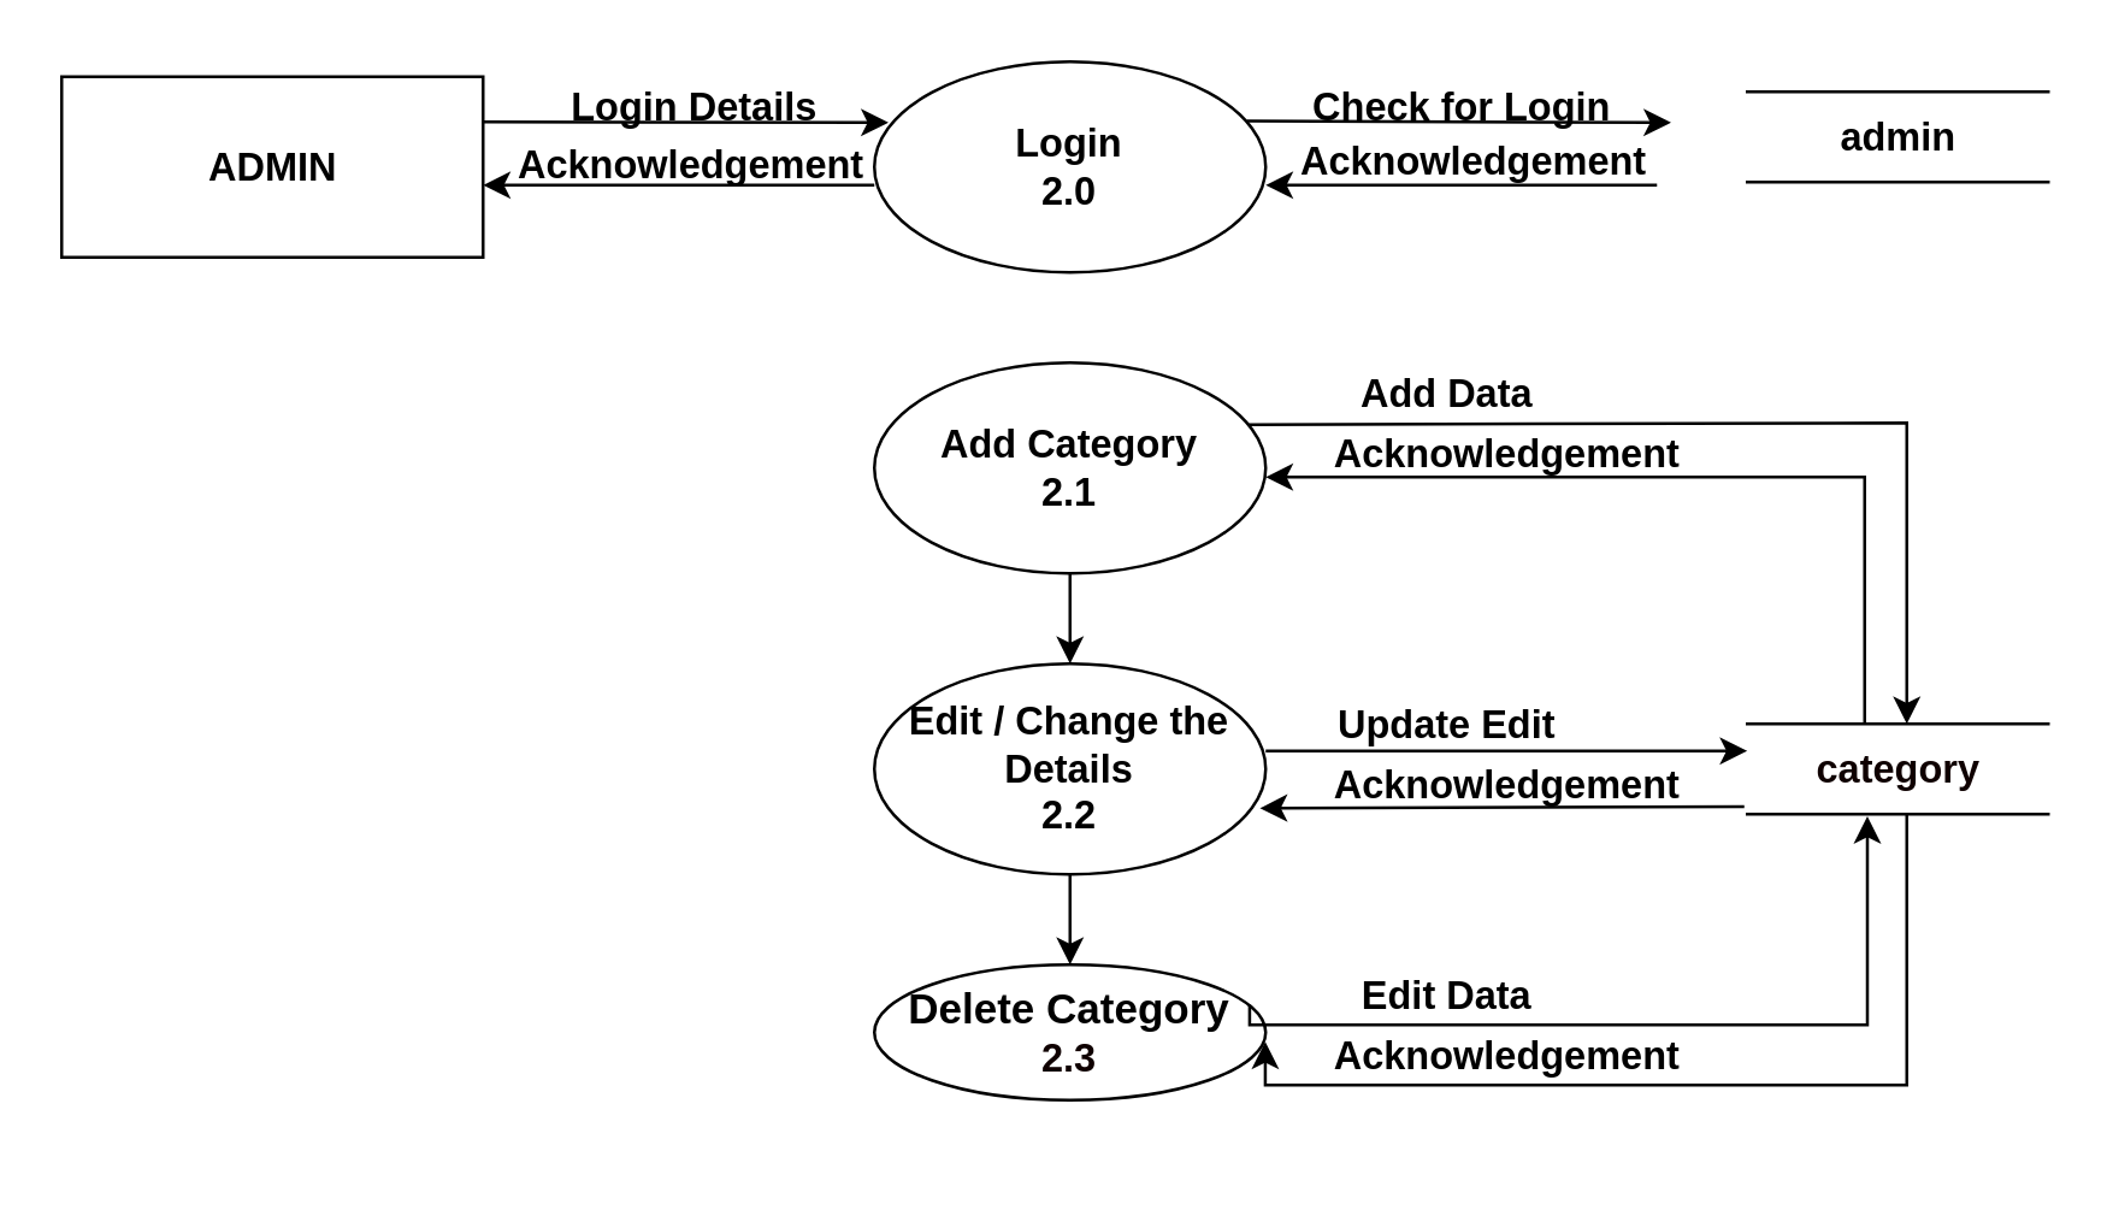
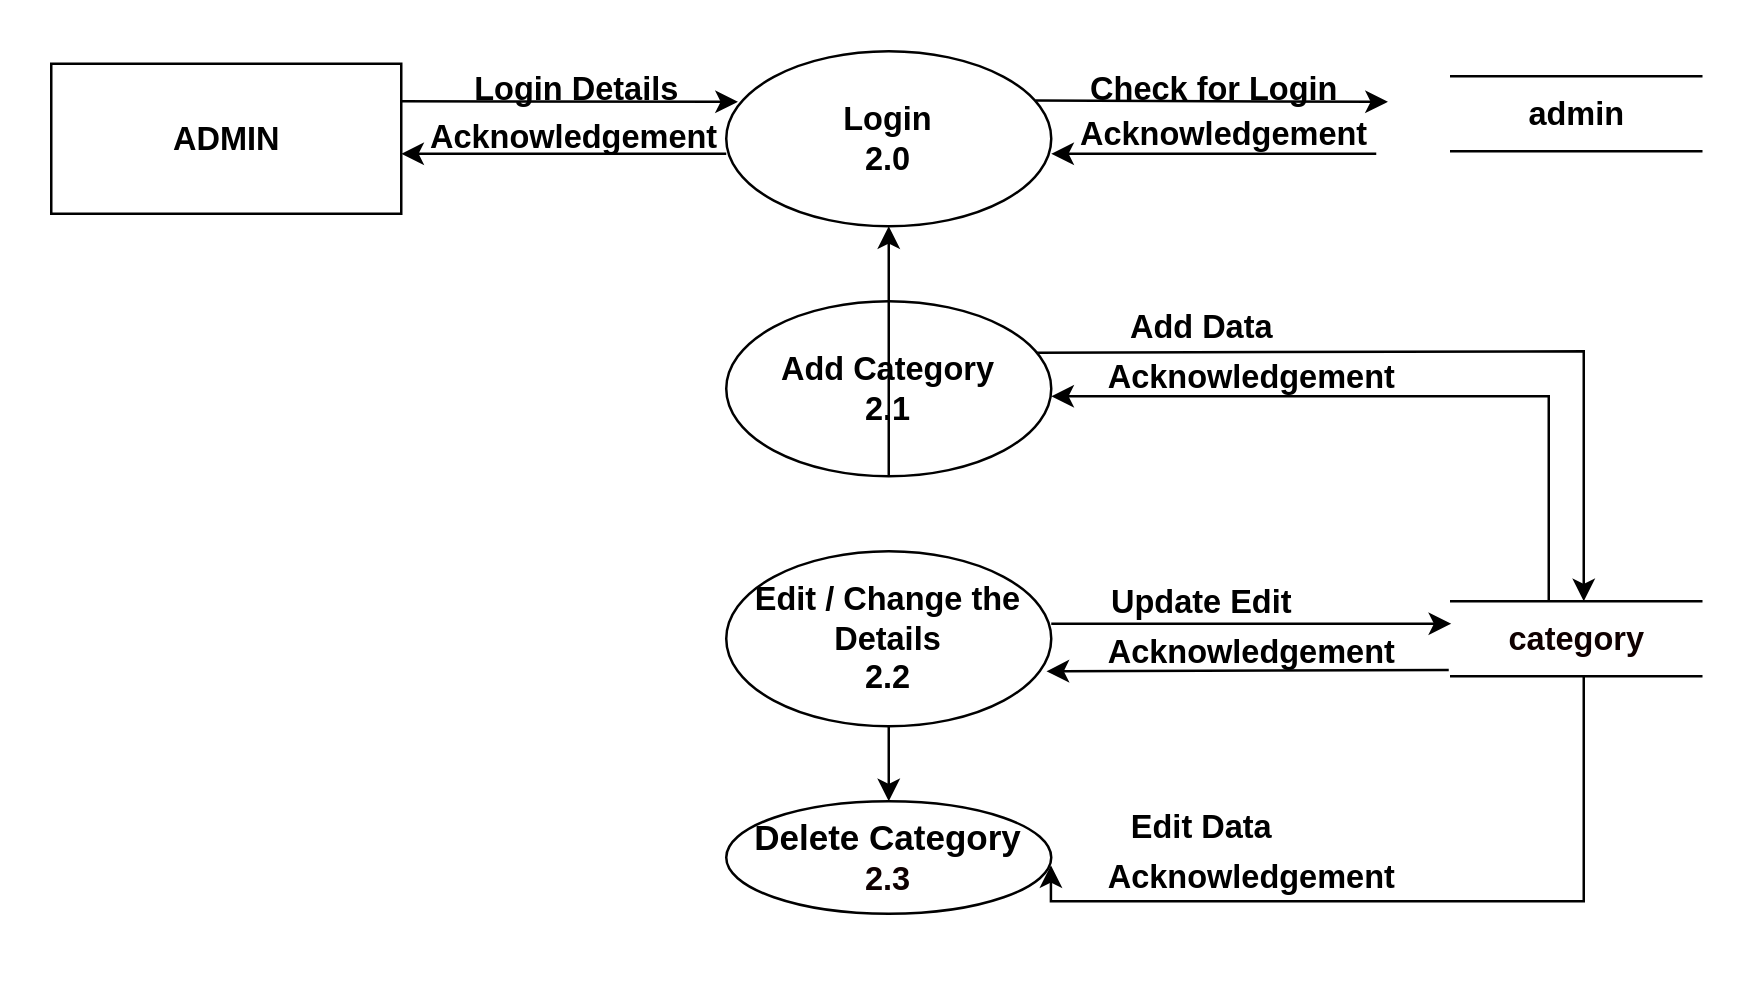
- <mxCell id="9" style="edgeStyle=none;html=1;exitX=0.5;exitY=1;exitDx=0;exitDy=0;entryX=0.5;entryY=0;entryDx=0;entryDy=0;fontSize=13;fontColor=#0F0000;strokeColor=#000000;" parent="1" source="11" target="14" edge="1"><mxGeometry relative="1" as="geometry" /></mxCell>
+ <mxCell id="9" style="edgeStyle=none;html=1;exitX=0.5;exitY=1;exitDx=0;exitDy=0;fontSize=13;fontColor=#0F0000;strokeColor=#000000;" parent="1" source="11" target="3" edge="1"><mxGeometry relative="1" as="geometry" /></mxCell>
- <mxCell id="15" style="edgeStyle=elbowEdgeStyle;rounded=0;elbow=vertical;html=1;exitX=0.959;exitY=0.295;exitDx=0;exitDy=0;entryX=0.399;entryY=1.022;entryDx=0;entryDy=0;entryPerimeter=0;fontSize=13;fontColor=#0F0000;strokeColor=#000000;exitPerimeter=0;" parent="1" source="16" target="20" edge="1"><mxGeometry relative="1" as="geometry"><Array as="points"><mxPoint x="510" y="340" /><mxPoint x="520" y="355" /></Array></mxGeometry></mxCell>
